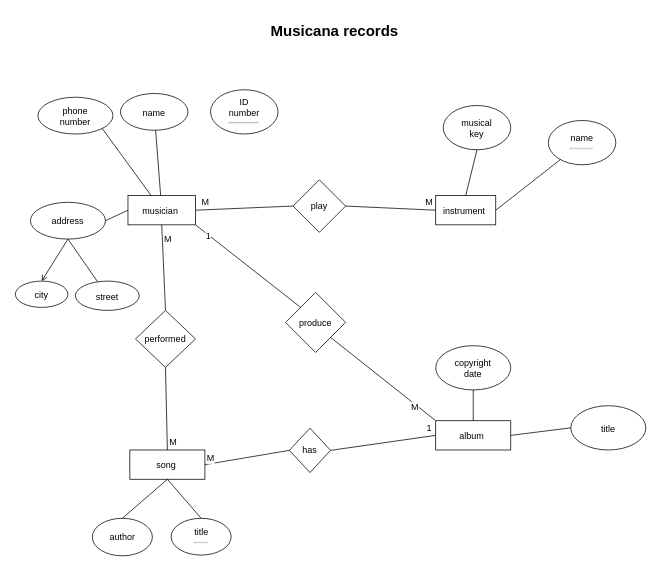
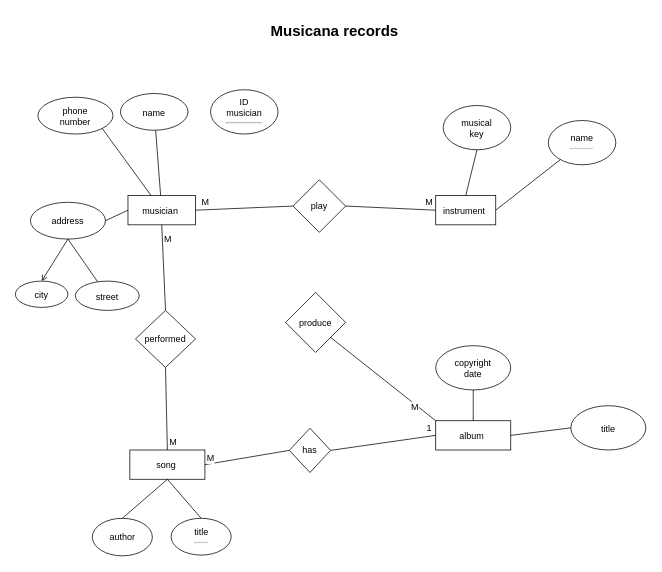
- <mxCell id="12" value="&lt;span style=&quot;font-size: 12px; font-family: Arial, sans-serif; position: relative; top: 0.5pt;&quot;&gt;ID&lt;br style=&quot;font-size: 12px;&quot;&gt;number&lt;/span&gt;&lt;hr style=&quot;font-size: 12px;&quot;&gt;" style="ellipse;whiteSpace=wrap;html=1;fontSize=12;" vertex="1" parent="1"><mxGeometry x="280" y="119" width="90" height="59" as="geometry" /></mxCell>
+ <mxCell id="12" value="&lt;span style=&quot;font-size: 12px; font-family: Arial, sans-serif; position: relative; top: 0.5pt;&quot;&gt;ID&lt;br style=&quot;font-size: 12px;&quot;&gt;musician&lt;/span&gt;&lt;hr style=&quot;font-size: 12px;&quot;&gt;" style="ellipse;whiteSpace=wrap;html=1;fontSize=12;" vertex="1" parent="1"><mxGeometry x="280" y="119" width="90" height="59" as="geometry" /></mxCell>
- <mxCell id="46" value="" style="endArrow=none;html=1;rounded=0;exitX=0;exitY=0;exitDx=0;exitDy=0;entryX=1;entryY=1;entryDx=0;entryDy=0;fontSize=12;" edge="1" parent="1" source="30" target="6"><mxGeometry width="50" height="50" relative="1" as="geometry"><mxPoint x="590" y="429" as="sourcePoint" /><mxPoint x="640" y="379" as="targetPoint" /></mxGeometry></mxCell>
- <mxCell id="47" value="1" style="edgeLabel;html=1;align=center;verticalAlign=middle;resizable=0;points=[];fontSize=12;" vertex="1" connectable="0" parent="46"><mxGeometry x="0.748" y="3" relative="1" as="geometry"><mxPoint x="1" as="offset" /></mxGeometry></mxCell>
